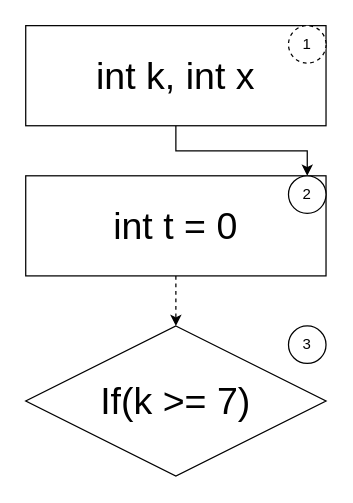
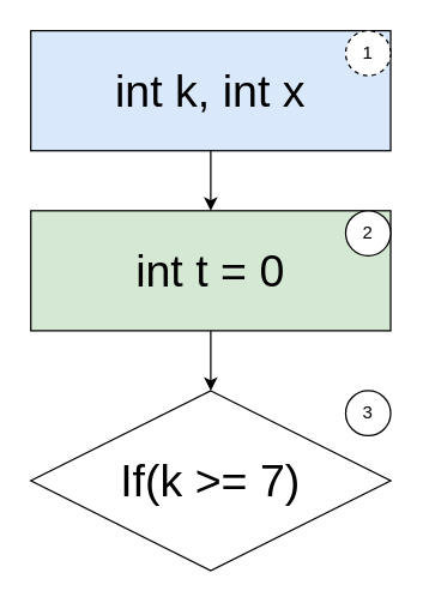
- <mxCell id="4" value="&lt;font style=&quot;font-size: 30px;&quot;&gt;int k, int x&lt;/font&gt;" style="rounded=0;whiteSpace=wrap;html=1;" vertex="1" parent="3"><mxGeometry width="240" height="80" as="geometry" /></mxCell>
+ <mxCell id="4" value="&lt;font style=&quot;font-size: 30px;&quot;&gt;int k, int x&lt;/font&gt;" style="rounded=0;whiteSpace=wrap;html=1;fillColor=#dae8fc;" vertex="1" parent="3"><mxGeometry width="240" height="80" as="geometry" /></mxCell>
- <mxCell id="2" style="edgeStyle=orthogonalEdgeStyle;rounded=0;orthogonalLoop=1;jettySize=auto;html=1;" edge="1" parent="1" source="4" target="8"><mxGeometry relative="1" as="geometry" /></mxCell>
+ <mxCell id="2" style="edgeStyle=orthogonalEdgeStyle;rounded=0;orthogonalLoop=1;jettySize=auto;html=1;entryX=0.5;entryY=0;entryDx=0;entryDy=0;" edge="1" parent="1" source="4" target="7"><mxGeometry relative="1" as="geometry" /></mxCell>
- <mxCell id="7" value="&lt;font style=&quot;font-size: 30px;&quot;&gt;int t = 0&lt;/font&gt;" style="rounded=0;whiteSpace=wrap;html=1;" vertex="1" parent="6"><mxGeometry width="240" height="80" as="geometry" /></mxCell>
+ <mxCell id="7" value="&lt;font style=&quot;font-size: 30px;&quot;&gt;int t = 0&lt;/font&gt;" style="rounded=0;whiteSpace=wrap;html=1;fillColor=#d5e8d4;" vertex="1" parent="6"><mxGeometry width="240" height="80" as="geometry" /></mxCell>
- <mxCell id="10" style="edgeStyle=orthogonalEdgeStyle;rounded=0;orthogonalLoop=1;jettySize=auto;html=1;exitX=0.5;exitY=1;exitDx=0;exitDy=0;entryX=0.5;entryY=0;entryDx=0;entryDy=0;dashed=1;" edge="1" parent="1" source="7" target="9"><mxGeometry relative="1" as="geometry" /></mxCell>
+ <mxCell id="10" style="edgeStyle=orthogonalEdgeStyle;rounded=0;orthogonalLoop=1;jettySize=auto;html=1;exitX=0.5;exitY=1;exitDx=0;exitDy=0;entryX=0.5;entryY=0;entryDx=0;entryDy=0;" edge="1" parent="1" source="7" target="9"><mxGeometry relative="1" as="geometry" /></mxCell>
